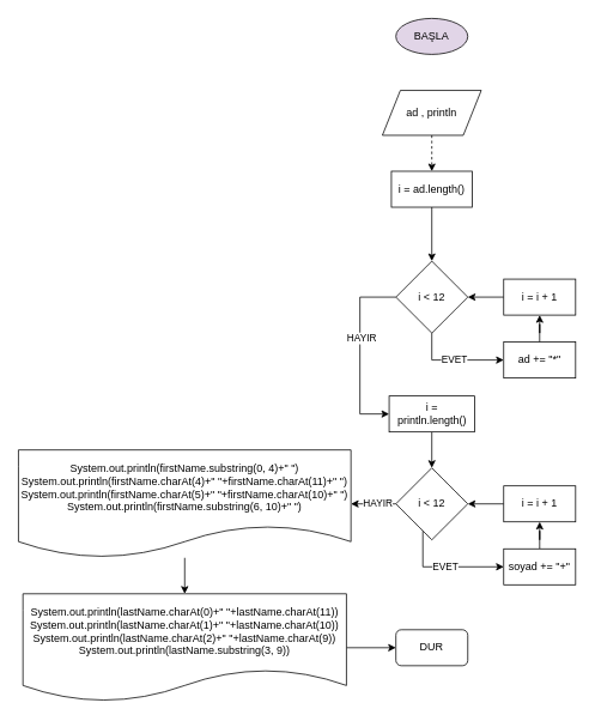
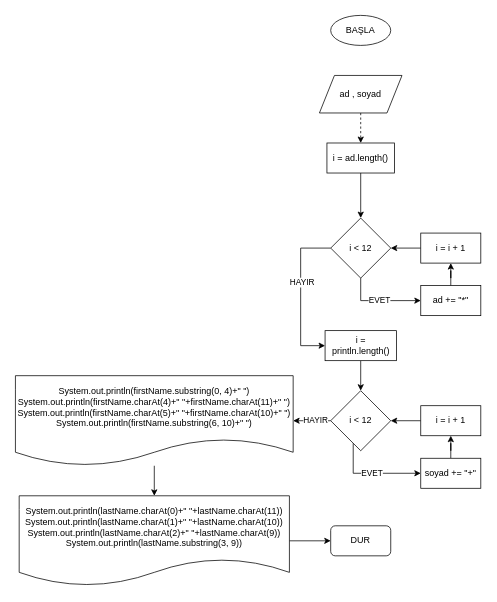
- <mxCell id="2" value="BAŞLA" style="ellipse;whiteSpace=wrap;html=1;fillColor=#e1d5e7;" vertex="1" parent="1"><mxGeometry x="440" y="20" width="80" height="40" as="geometry" /></mxCell>
+ <mxCell id="2" value="BAŞLA" style="ellipse;whiteSpace=wrap;html=1;" vertex="1" parent="1"><mxGeometry x="440" y="20" width="80" height="40" as="geometry" /></mxCell>
- <mxCell id="4" value="ad , println" style="shape=parallelogram;perimeter=parallelogramPerimeter;whiteSpace=wrap;html=1;fixedSize=1;" vertex="1" parent="1"><mxGeometry x="425" y="100" width="110" height="50" as="geometry" /></mxCell>
+ <mxCell id="4" value="ad , soyad" style="shape=parallelogram;perimeter=parallelogramPerimeter;whiteSpace=wrap;html=1;fixedSize=1;" vertex="1" parent="1"><mxGeometry x="425" y="100" width="110" height="50" as="geometry" /></mxCell>
